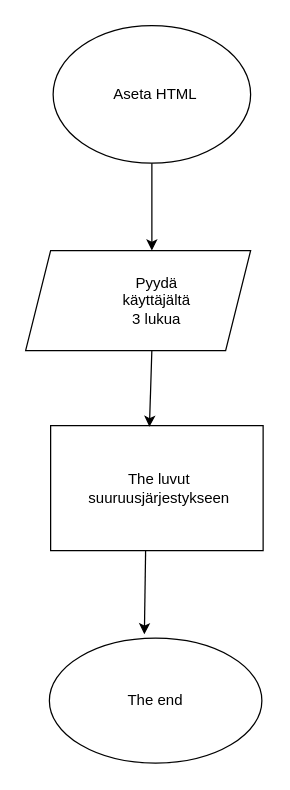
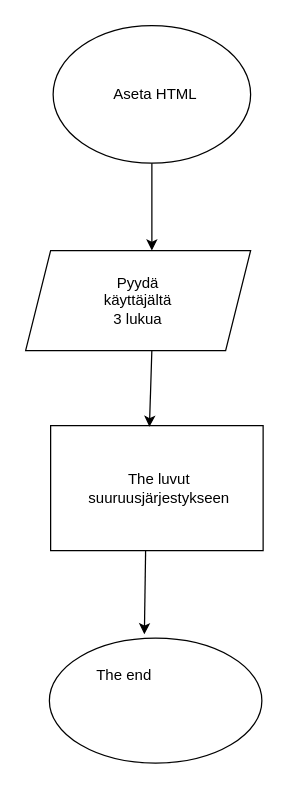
- <mxCell id="5" value="Pyydä käyttäjältä 3 lukua" style="text;html=1;align=center;verticalAlign=middle;whiteSpace=wrap;rounded=0;" vertex="1" parent="1"><mxGeometry x="95" y="225" width="60" height="30" as="geometry" /></mxCell>
+ <mxCell id="5" value="Pyydä käyttäjältä 3 lukua" style="text;html=1;align=center;verticalAlign=middle;whiteSpace=wrap;rounded=0;" vertex="1" parent="1"><mxGeometry x="80" y="225" width="60" height="30" as="geometry" /></mxCell>
- <mxCell id="9" value="The end" style="text;html=1;align=center;verticalAlign=middle;whiteSpace=wrap;rounded=0;" vertex="1" parent="1"><mxGeometry x="94" y="545" width="60" height="30" as="geometry" /></mxCell>
+ <mxCell id="9" value="The end" style="text;html=1;align=center;verticalAlign=middle;whiteSpace=wrap;rounded=0;" vertex="1" parent="1"><mxGeometry x="69" y="525" width="60" height="30" as="geometry" /></mxCell>
